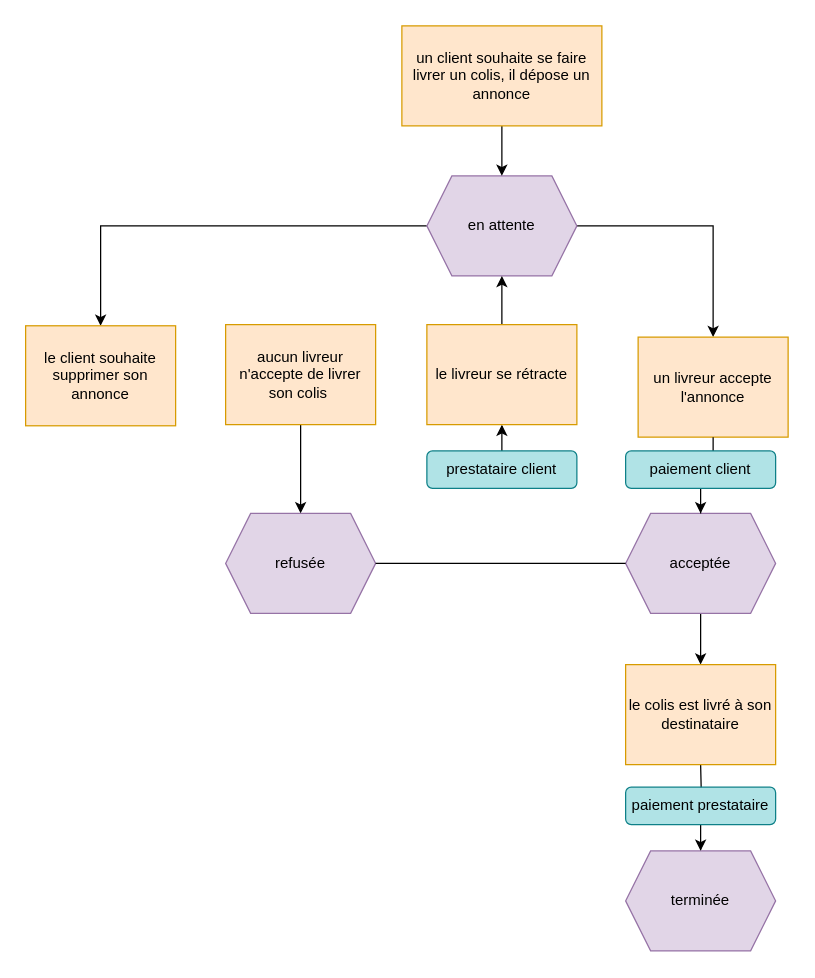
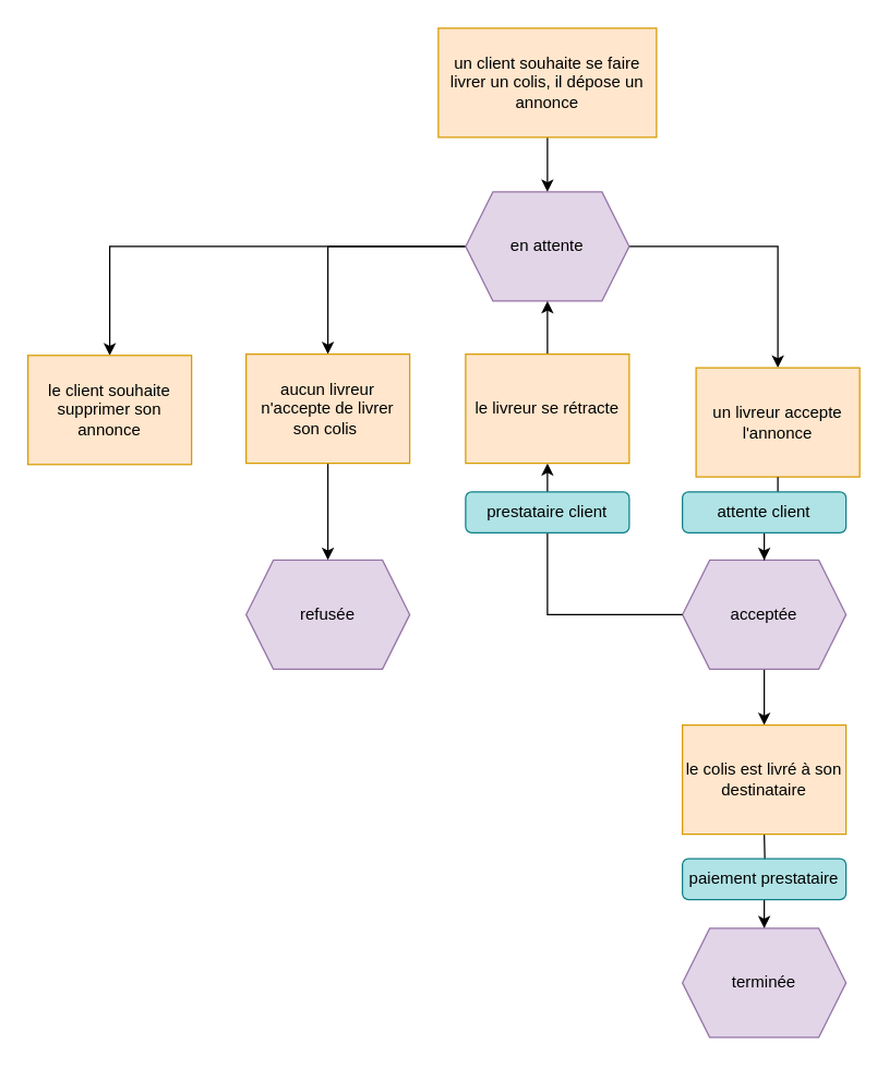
+ <mxCell id="2" style="edgeStyle=orthogonalEdgeStyle;rounded=0;orthogonalLoop=1;jettySize=auto;html=1;" parent="1" source="5" target="14" edge="1"><mxGeometry relative="1" as="geometry" /></mxCell>
- <mxCell id="24" value="paiement client" style="rounded=1;whiteSpace=wrap;html=1;fillColor=#b0e3e6;strokeColor=#0e8088;" vertex="1" parent="1"><mxGeometry x="500" y="360" width="120" height="30" as="geometry" /></mxCell>
+ <mxCell id="24" value="attente client" style="rounded=1;whiteSpace=wrap;html=1;fillColor=#b0e3e6;strokeColor=#0e8088;" vertex="1" parent="1"><mxGeometry x="500" y="360" width="120" height="30" as="geometry" /></mxCell>
- <mxCell id="25" value="" style="edgeStyle=orthogonalEdgeStyle;rounded=0;orthogonalLoop=1;jettySize=auto;html=1;endArrow=none;startFill=0;" edge="1" parent="1" source="8" target="9"><mxGeometry relative="1" as="geometry"><mxPoint x="500" y="450" as="sourcePoint" /><mxPoint x="401" y="339" as="targetPoint" /></mxGeometry></mxCell>
+ <mxCell id="25" value="" style="edgeStyle=orthogonalEdgeStyle;rounded=0;orthogonalLoop=1;jettySize=auto;html=1;endArrow=none;startFill=0;" edge="1" parent="1" source="8" target="26"><mxGeometry relative="1" as="geometry"><mxPoint x="500" y="450" as="sourcePoint" /><mxPoint x="401" y="339" as="targetPoint" /></mxGeometry></mxCell>
